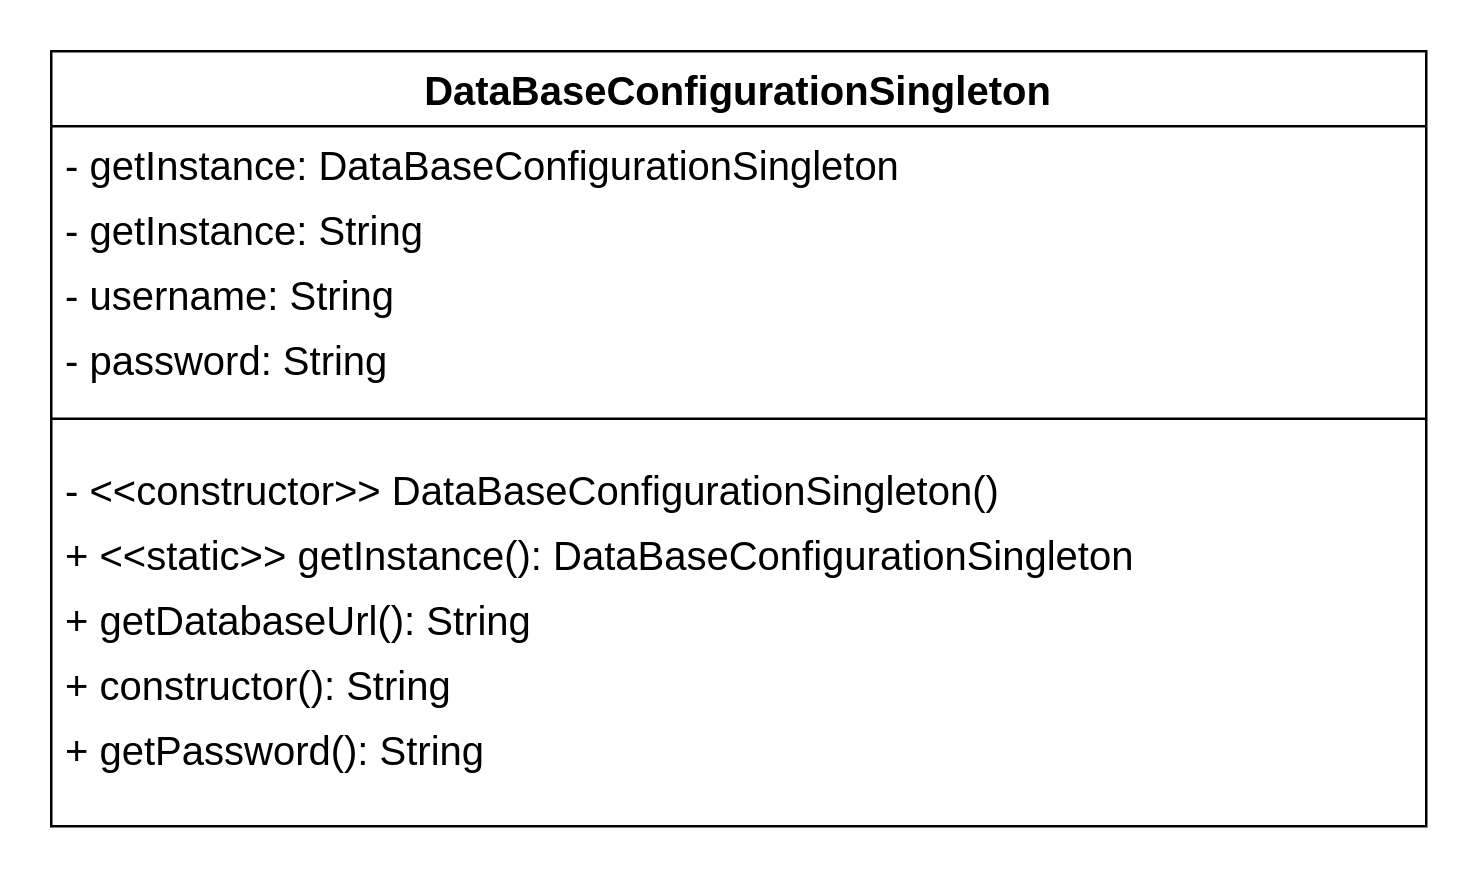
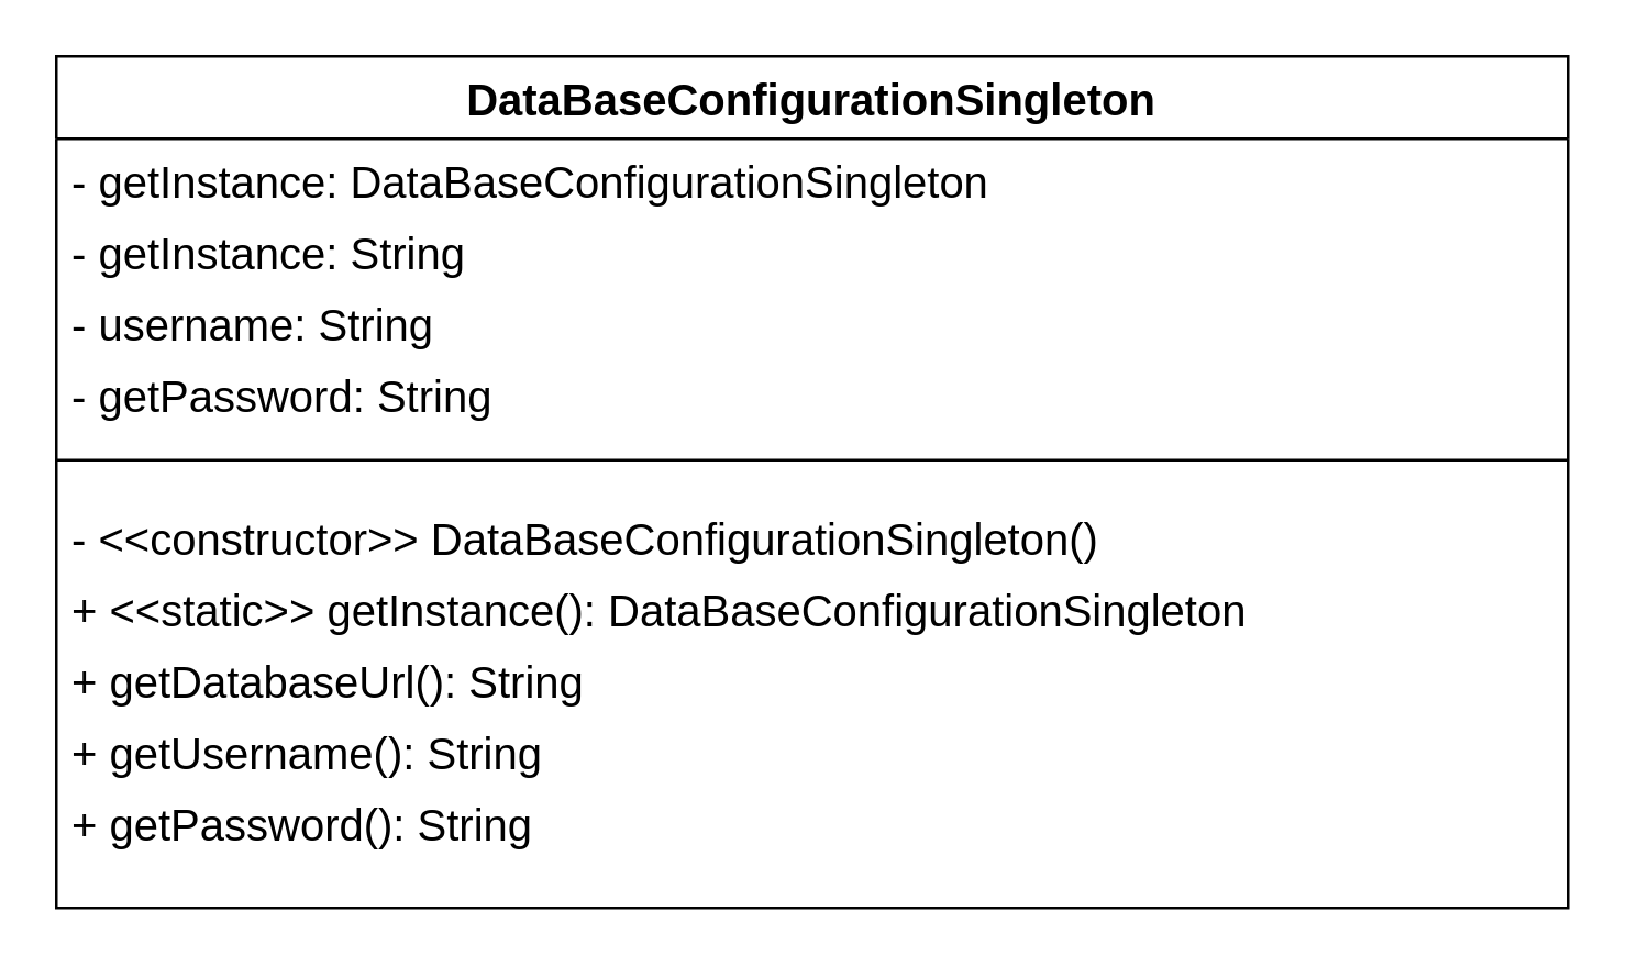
- <mxCell id="6" value="- password: String" style="text;align=left;verticalAlign=top;spacingLeft=4;spacingRight=4;overflow=hidden;rotatable=0;points=[[0,0.5],[1,0.5]];portConstraint=eastwest;rounded=0;shadow=0;html=0;fontSize=16;" vertex="1" parent="2"><mxGeometry y="108" width="550" height="26" as="geometry" /></mxCell>
+ <mxCell id="6" value="- getPassword: String" style="text;align=left;verticalAlign=top;spacingLeft=4;spacingRight=4;overflow=hidden;rotatable=0;points=[[0,0.5],[1,0.5]];portConstraint=eastwest;rounded=0;shadow=0;html=0;fontSize=16;" vertex="1" parent="2"><mxGeometry y="108" width="550" height="26" as="geometry" /></mxCell>
- <mxCell id="11" value="+ constructor(): String" style="text;align=left;verticalAlign=top;spacingLeft=4;spacingRight=4;overflow=hidden;rotatable=0;points=[[0,0.5],[1,0.5]];portConstraint=eastwest;fontSize=16;" vertex="1" parent="2"><mxGeometry y="238" width="550" height="26" as="geometry" /></mxCell>
+ <mxCell id="11" value="+ getUsername(): String" style="text;align=left;verticalAlign=top;spacingLeft=4;spacingRight=4;overflow=hidden;rotatable=0;points=[[0,0.5],[1,0.5]];portConstraint=eastwest;fontSize=16;" vertex="1" parent="2"><mxGeometry y="238" width="550" height="26" as="geometry" /></mxCell>
